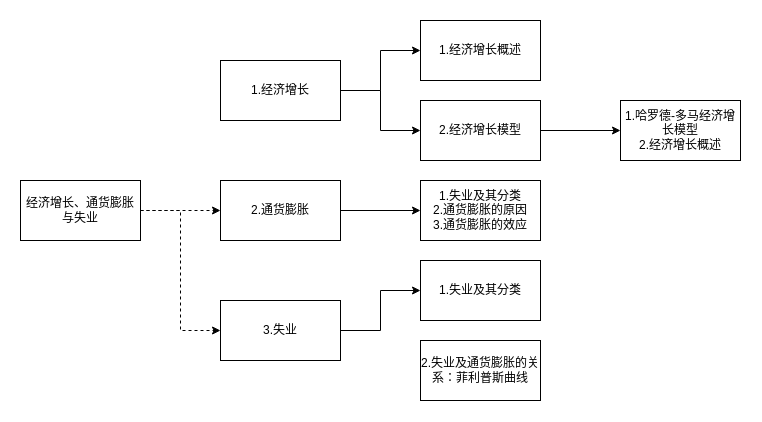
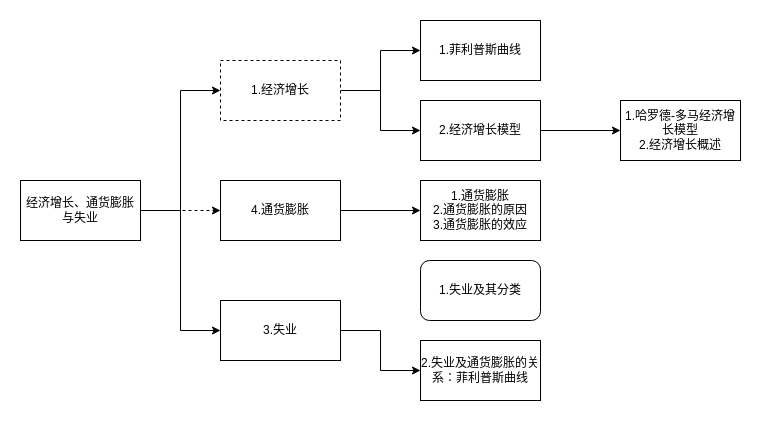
- <mxCell id="20" value="1.经济增长概述" style="rounded=0;whiteSpace=wrap;html=1;" parent="1" vertex="1"><mxGeometry x="420" y="20" width="120" height="60" as="geometry" /></mxCell>
+ <mxCell id="20" value="1.菲利普斯曲线" style="rounded=0;whiteSpace=wrap;html=1;" parent="1" vertex="1"><mxGeometry x="420" y="20" width="120" height="60" as="geometry" /></mxCell>
- <mxCell id="13" value="1.经济增长" style="rounded=0;whiteSpace=wrap;html=1;" parent="1" vertex="1"><mxGeometry x="220" y="60" width="120" height="60" as="geometry" /></mxCell>
+ <mxCell id="13" value="1.经济增长" style="rounded=0;whiteSpace=wrap;html=1;dashed=1;" parent="1" vertex="1"><mxGeometry x="220" y="60" width="120" height="60" as="geometry" /></mxCell>
+ <mxCell id="3" style="edgeStyle=orthogonalEdgeStyle;rounded=0;orthogonalLoop=1;jettySize=auto;html=1;entryX=0;entryY=0.5;entryDx=0;entryDy=0;" parent="1" source="6" target="13" edge="1"><mxGeometry relative="1" as="geometry" /></mxCell>
- <mxCell id="8" value="2.通货膨胀" style="rounded=0;whiteSpace=wrap;html=1;" parent="1" vertex="1"><mxGeometry x="220" y="180" width="120" height="60" as="geometry" /></mxCell>
+ <mxCell id="8" value="4.通货膨胀" style="rounded=0;whiteSpace=wrap;html=1;" parent="1" vertex="1"><mxGeometry x="220" y="180" width="120" height="60" as="geometry" /></mxCell>
- <mxCell id="17" value="1.失业及其分类&lt;br&gt;2.通货膨胀的原因&lt;br&gt;3.通货膨胀的效应" style="rounded=0;whiteSpace=wrap;html=1;" parent="1" vertex="1"><mxGeometry x="420" y="180" width="120" height="60" as="geometry" /></mxCell>
+ <mxCell id="17" value="1.通货膨胀&lt;br&gt;2.通货膨胀的原因&lt;br&gt;3.通货膨胀的效应" style="rounded=0;whiteSpace=wrap;html=1;" parent="1" vertex="1"><mxGeometry x="420" y="180" width="120" height="60" as="geometry" /></mxCell>
- <mxCell id="5" style="edgeStyle=orthogonalEdgeStyle;rounded=0;orthogonalLoop=1;jettySize=auto;html=1;entryX=0;entryY=0.5;entryDx=0;entryDy=0;dashed=1;" parent="1" source="6" target="11" edge="1"><mxGeometry relative="1" as="geometry" /></mxCell>
+ <mxCell id="5" style="edgeStyle=orthogonalEdgeStyle;rounded=0;orthogonalLoop=1;jettySize=auto;html=1;entryX=0;entryY=0.5;entryDx=0;entryDy=0;" parent="1" source="6" target="11" edge="1"><mxGeometry relative="1" as="geometry" /></mxCell>
- <mxCell id="18" value="1.失业及其分类" style="rounded=0;whiteSpace=wrap;html=1;" parent="1" vertex="1"><mxGeometry x="420" y="260" width="120" height="60" as="geometry" /></mxCell>
+ <mxCell id="18" value="1.失业及其分类" style="whiteSpace=wrap;html=1;rounded=1;" parent="1" vertex="1"><mxGeometry x="420" y="260" width="120" height="60" as="geometry" /></mxCell>
- <mxCell id="9" style="edgeStyle=orthogonalEdgeStyle;rounded=0;orthogonalLoop=1;jettySize=auto;html=1;entryX=0;entryY=0.5;entryDx=0;entryDy=0;" parent="1" source="11" target="18" edge="1"><mxGeometry relative="1" as="geometry" /></mxCell>
+ <mxCell id="10" style="edgeStyle=orthogonalEdgeStyle;rounded=0;orthogonalLoop=1;jettySize=auto;html=1;" parent="1" source="11" target="19" edge="1"><mxGeometry relative="1" as="geometry" /></mxCell>
